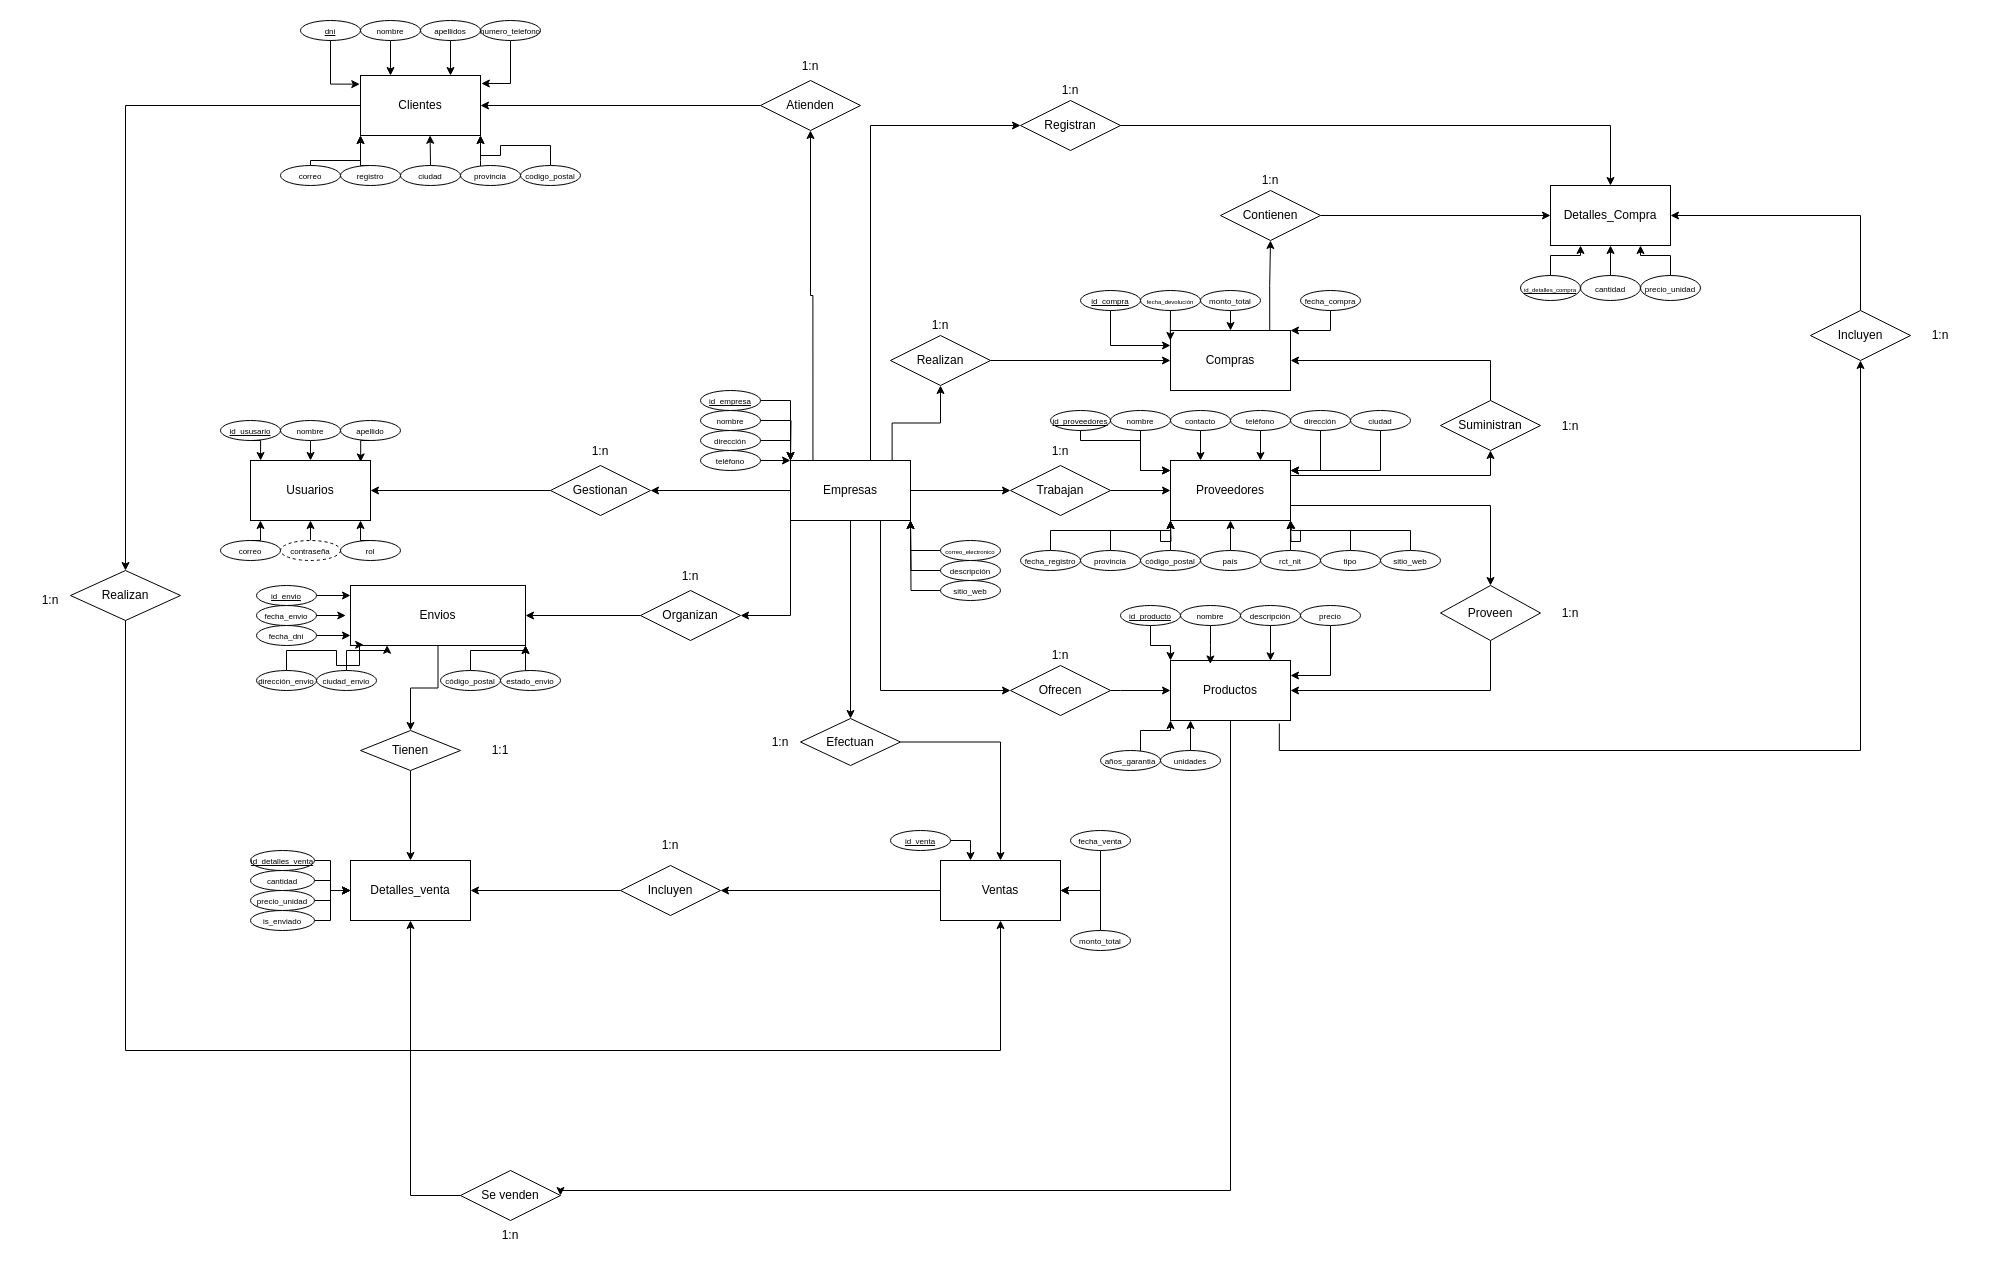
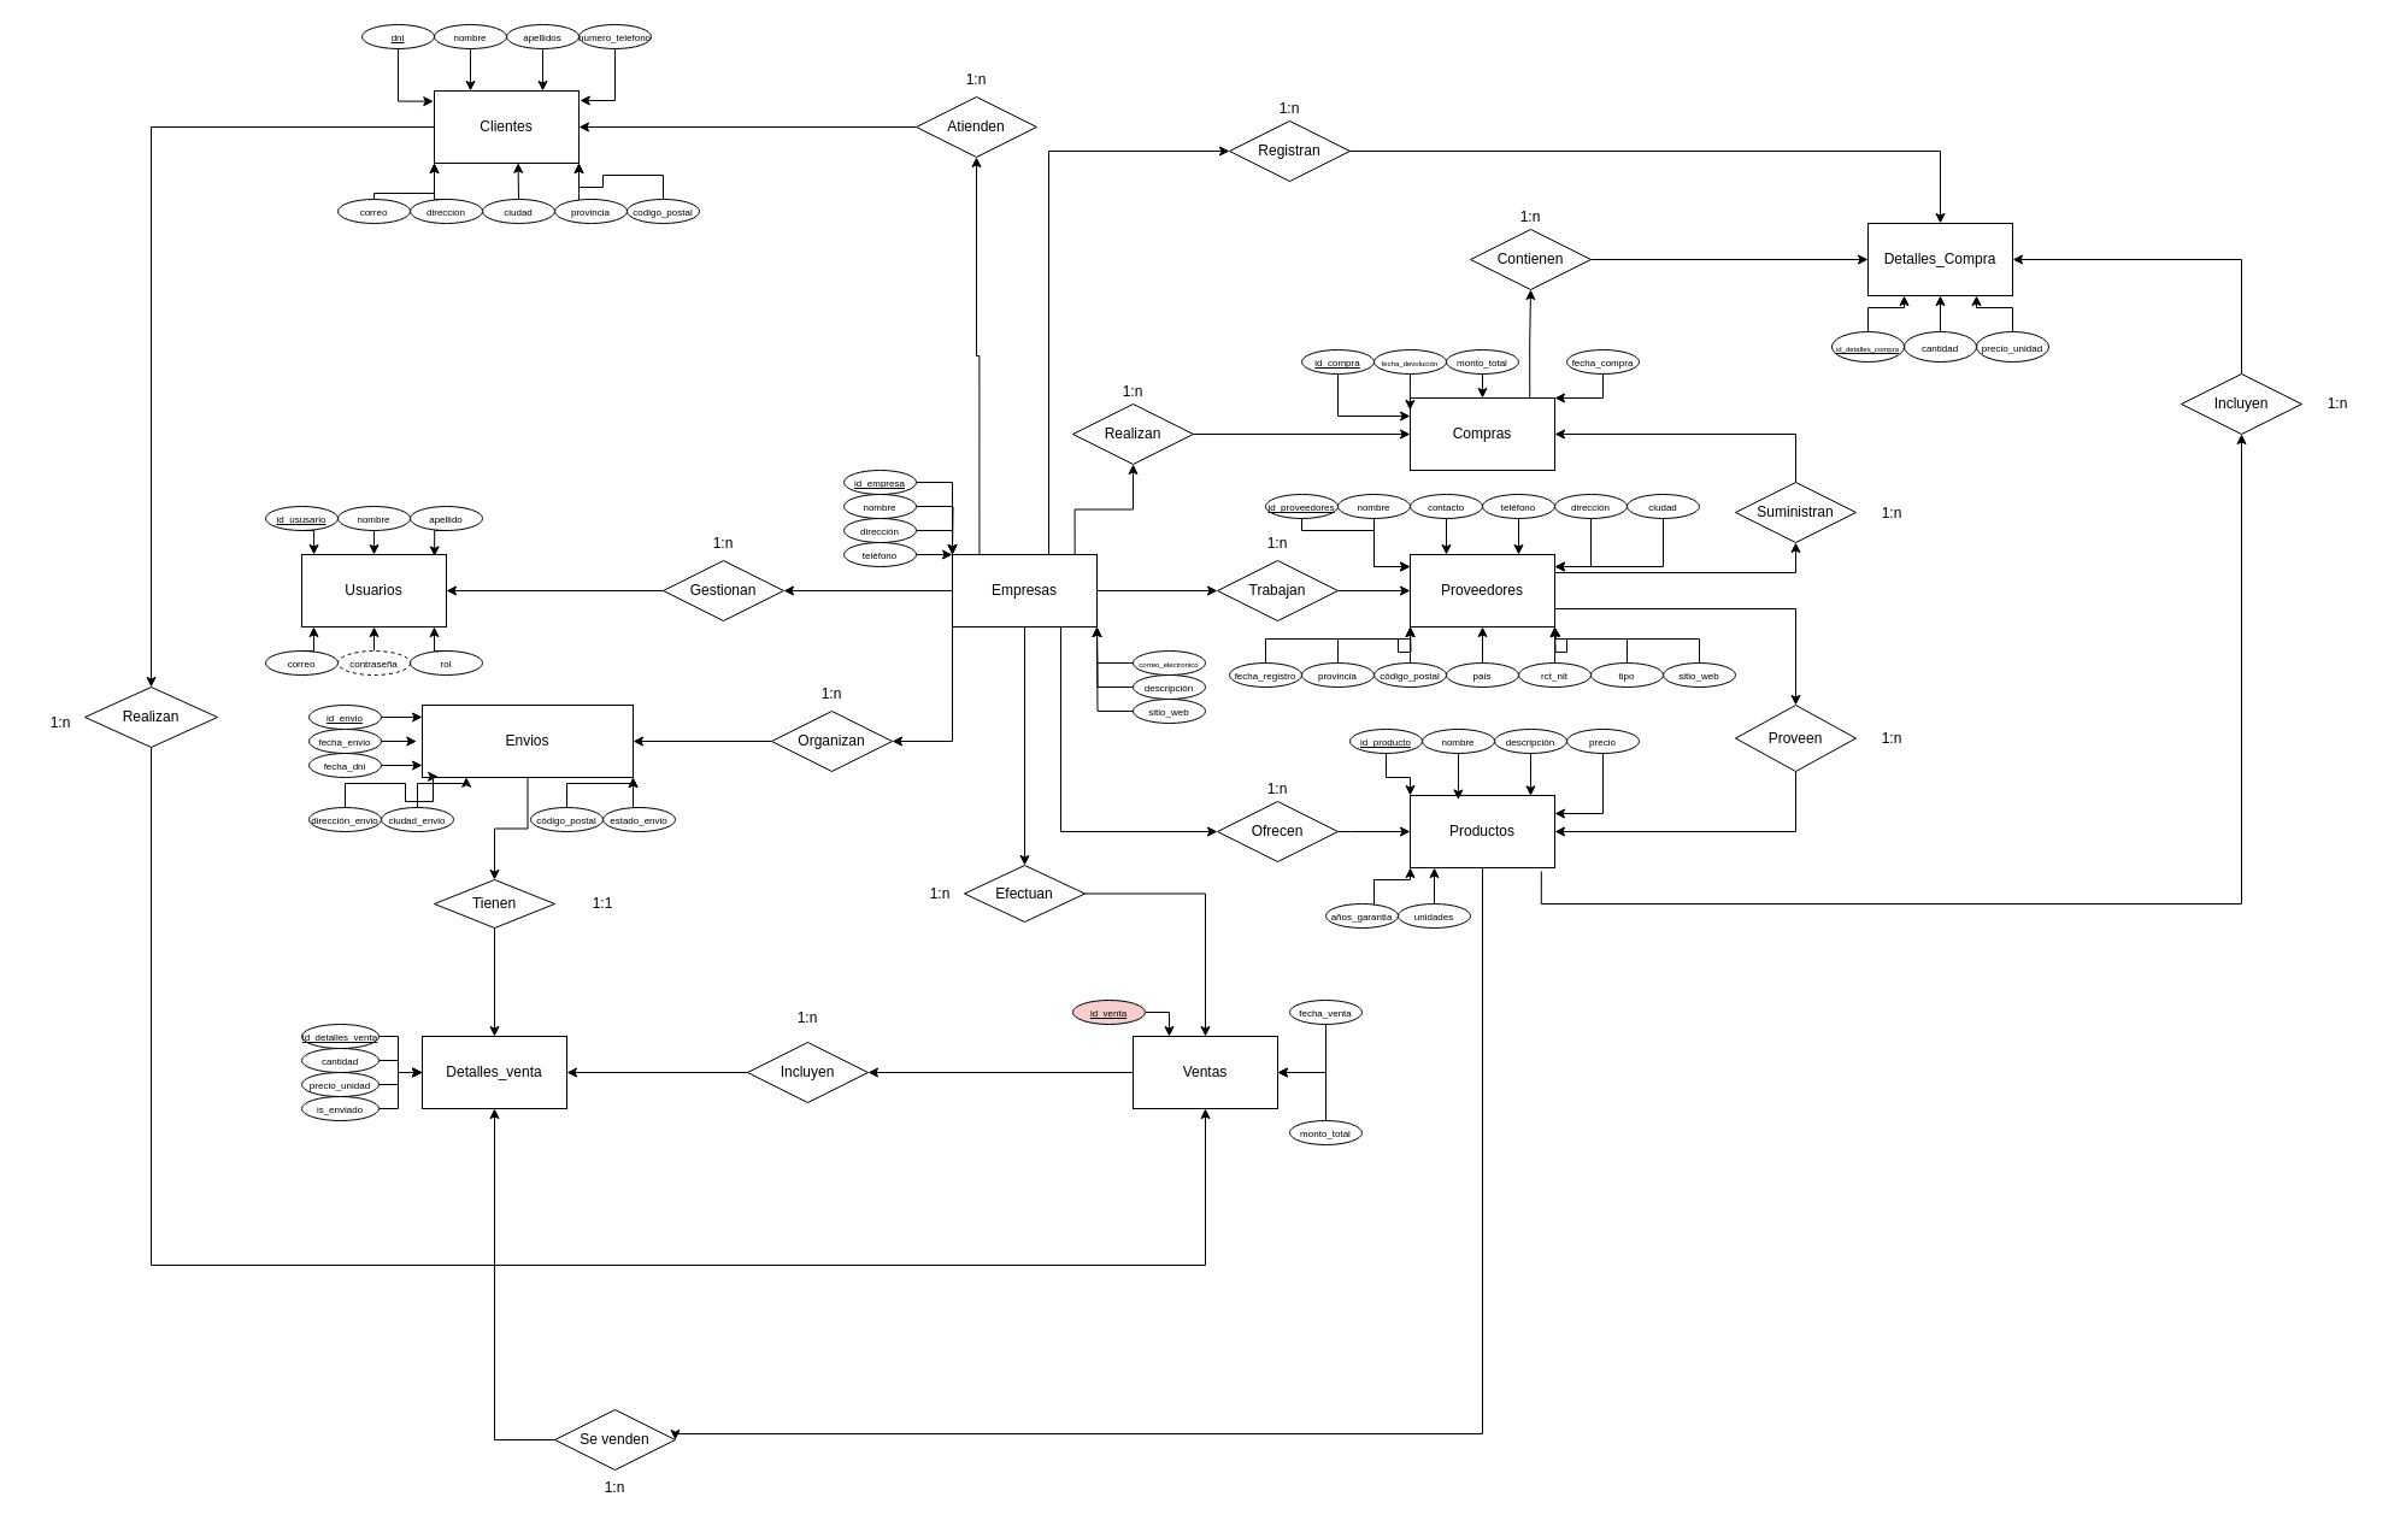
- <mxCell id="91" value="&lt;font style=&quot;font-size: 8px;&quot;&gt;registro&lt;/font&gt;" style="ellipse;whiteSpace=wrap;html=1;" vertex="1" parent="1"><mxGeometry x="340" y="165" width="60" height="20" as="geometry" /></mxCell>
+ <mxCell id="91" value="&lt;font style=&quot;font-size: 8px;&quot;&gt;direccion&lt;/font&gt;" style="ellipse;whiteSpace=wrap;html=1;" vertex="1" parent="1"><mxGeometry x="340" y="165" width="60" height="20" as="geometry" /></mxCell>
- <mxCell id="173" value="&lt;font style=&quot;font-size: 8px;&quot;&gt;&lt;u&gt;id_venta&lt;/u&gt;&lt;/font&gt;" style="ellipse;whiteSpace=wrap;html=1;" vertex="1" parent="1"><mxGeometry x="890" y="830" width="60" height="20" as="geometry" /></mxCell>
+ <mxCell id="173" value="&lt;font style=&quot;font-size: 8px;&quot;&gt;&lt;u&gt;id_venta&lt;/u&gt;&lt;/font&gt;" style="ellipse;whiteSpace=wrap;html=1;fillColor=#f8cecc;" vertex="1" parent="1"><mxGeometry x="890" y="830" width="60" height="20" as="geometry" /></mxCell>
